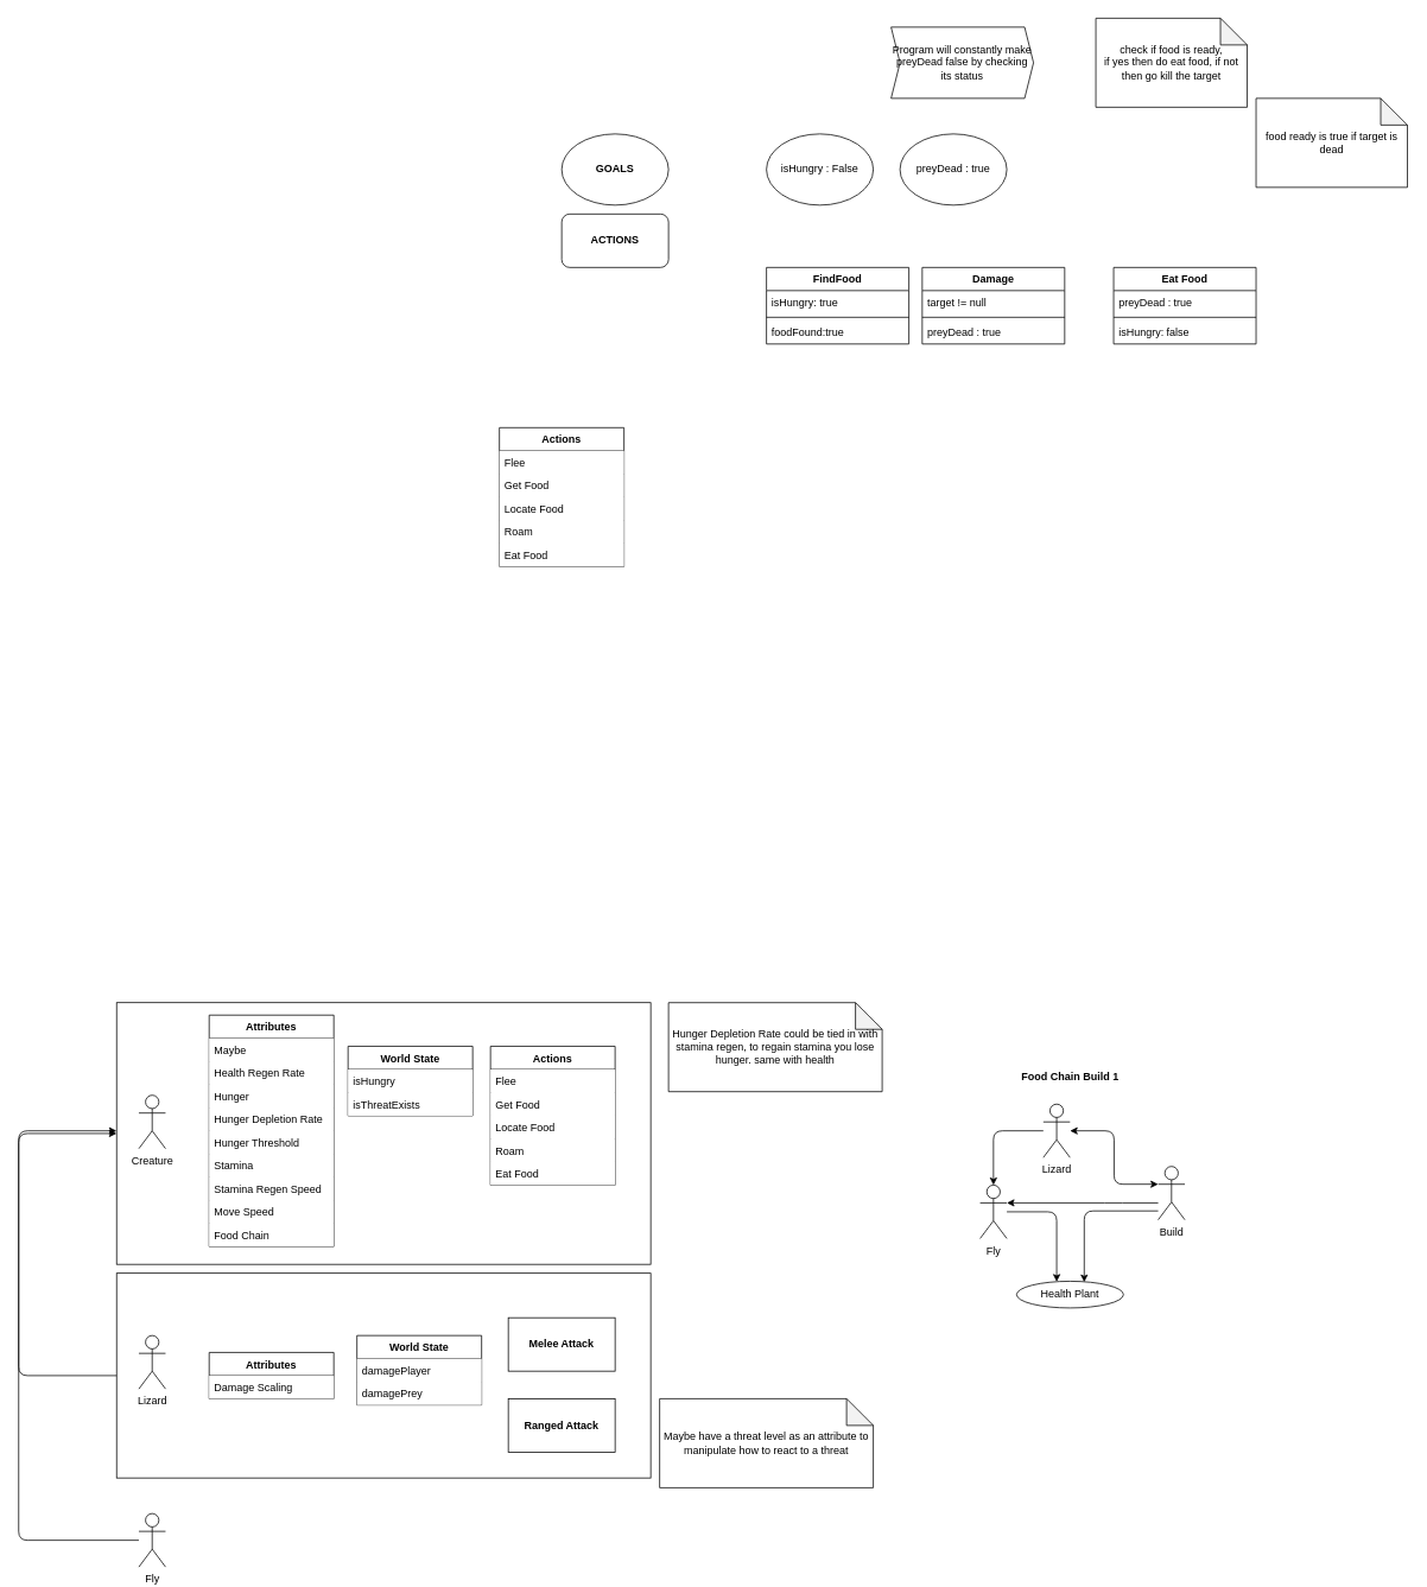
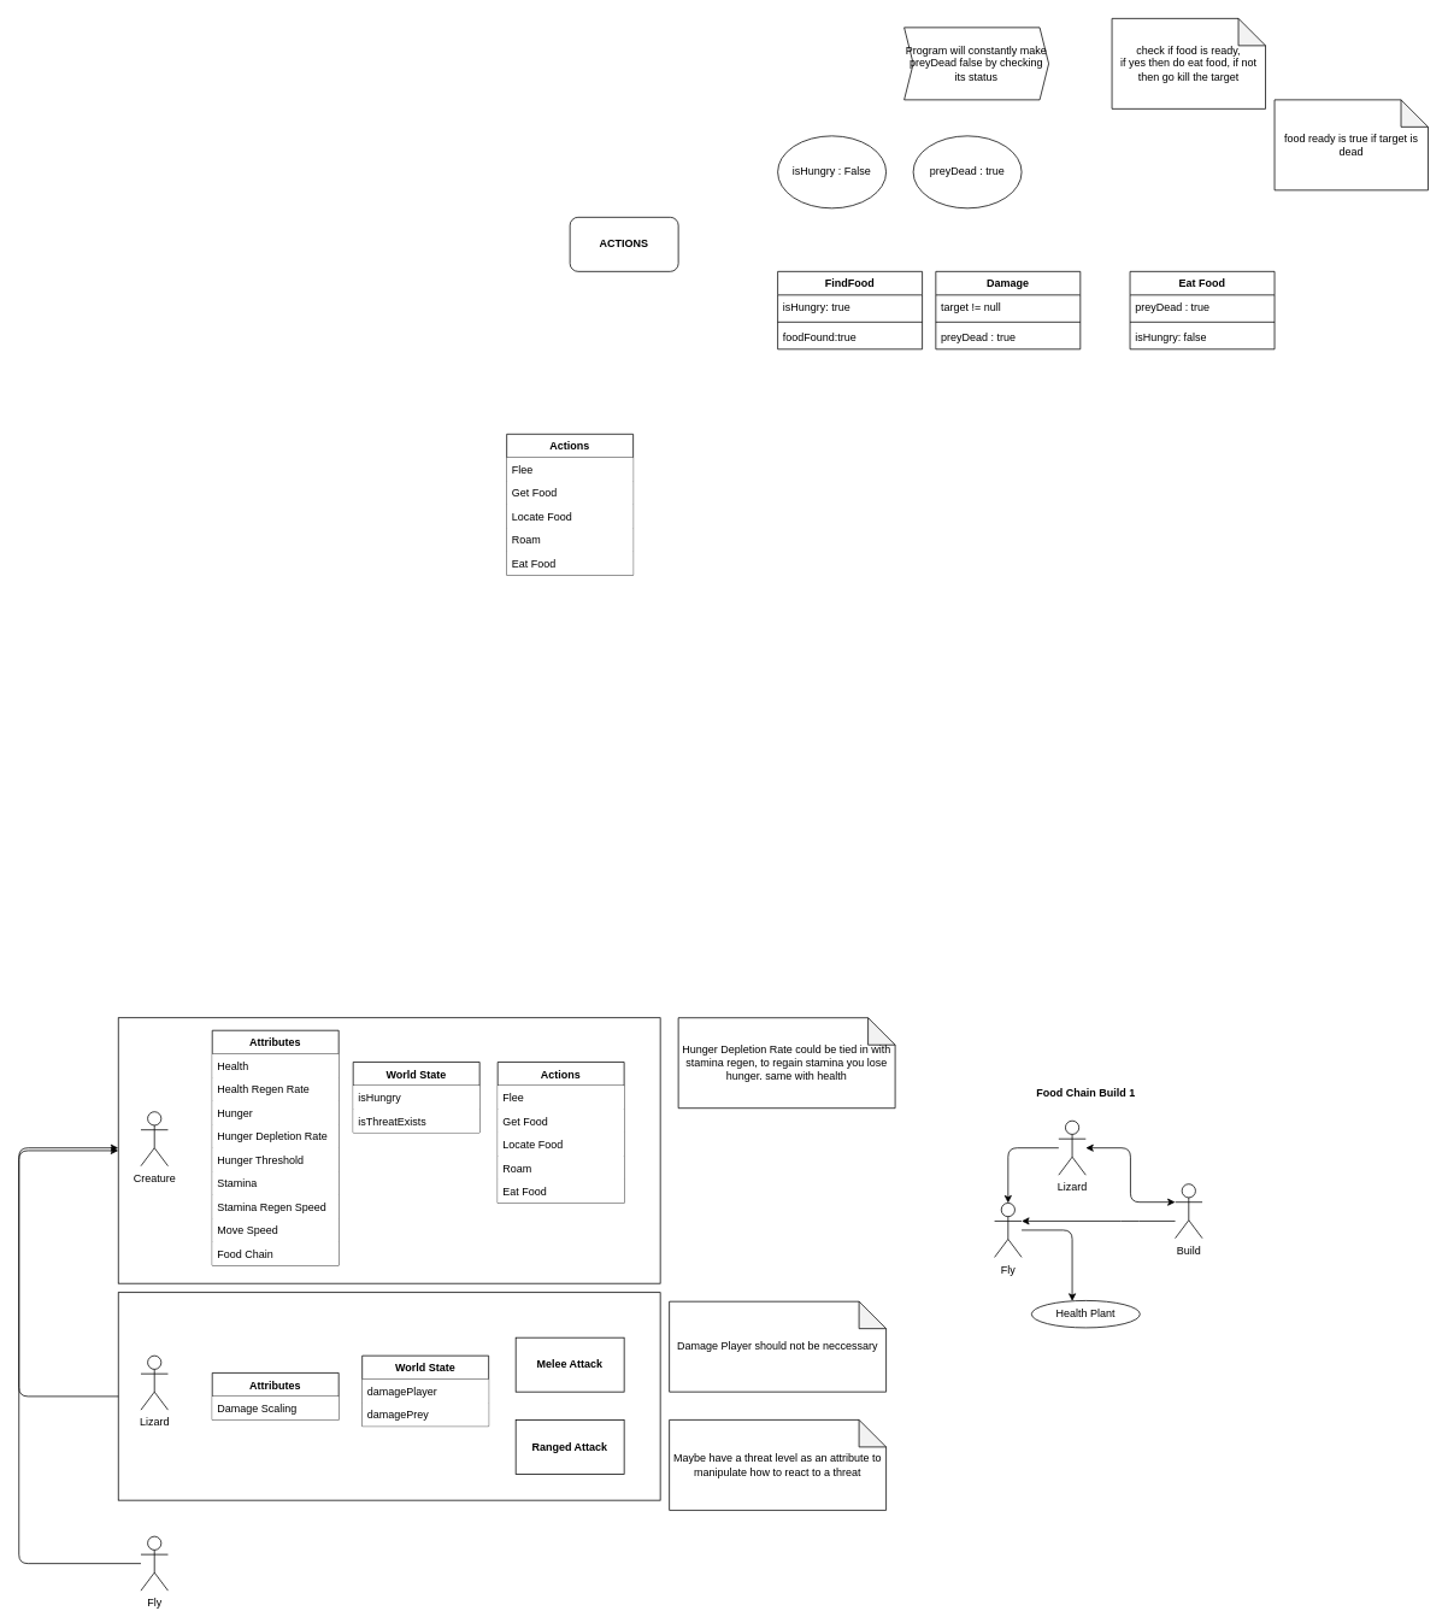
- <mxCell id="56" value="GOALS" style="ellipse;whiteSpace=wrap;html=1;strokeColor=#000000;fontStyle=1" vertex="1" parent="1"><mxGeometry x="630" y="150" width="120" height="80" as="geometry" /></mxCell>
- <mxCell id="10" value="Maybe" style="text;strokeColor=none;align=left;verticalAlign=top;spacingLeft=4;spacingRight=4;overflow=hidden;rotatable=0;points=[[0,0.5],[1,0.5]];portConstraint=eastwest;fillColor=#ffffff;" parent="9" vertex="1"><mxGeometry y="26" width="140" height="26" as="geometry" /></mxCell>
+ <mxCell id="10" value="Health" style="text;strokeColor=none;align=left;verticalAlign=top;spacingLeft=4;spacingRight=4;overflow=hidden;rotatable=0;points=[[0,0.5],[1,0.5]];portConstraint=eastwest;fillColor=#ffffff;" parent="9" vertex="1"><mxGeometry y="26" width="140" height="26" as="geometry" /></mxCell>
- <mxCell id="27" style="edgeStyle=orthogonalEdgeStyle;rounded=1;orthogonalLoop=1;jettySize=auto;html=1;entryX=0.633;entryY=0.033;entryDx=0;entryDy=0;entryPerimeter=0;startArrow=none;startFill=0;strokeColor=#000000;" parent="1" source="29" target="30" edge="1"><mxGeometry relative="1" as="geometry"><mxPoint x="1216" y="1420" as="targetPoint" /><Array as="points"><mxPoint x="1217" y="1360" /></Array></mxGeometry></mxCell>
+ <mxCell id="46" value="Damage Player should not be neccessary" style="shape=note;whiteSpace=wrap;html=1;backgroundOutline=1;darkOpacity=0.05;fillColor=#ffffff;" parent="1" vertex="1"><mxGeometry x="740" y="1440" width="240" height="100" as="geometry" /></mxCell>
